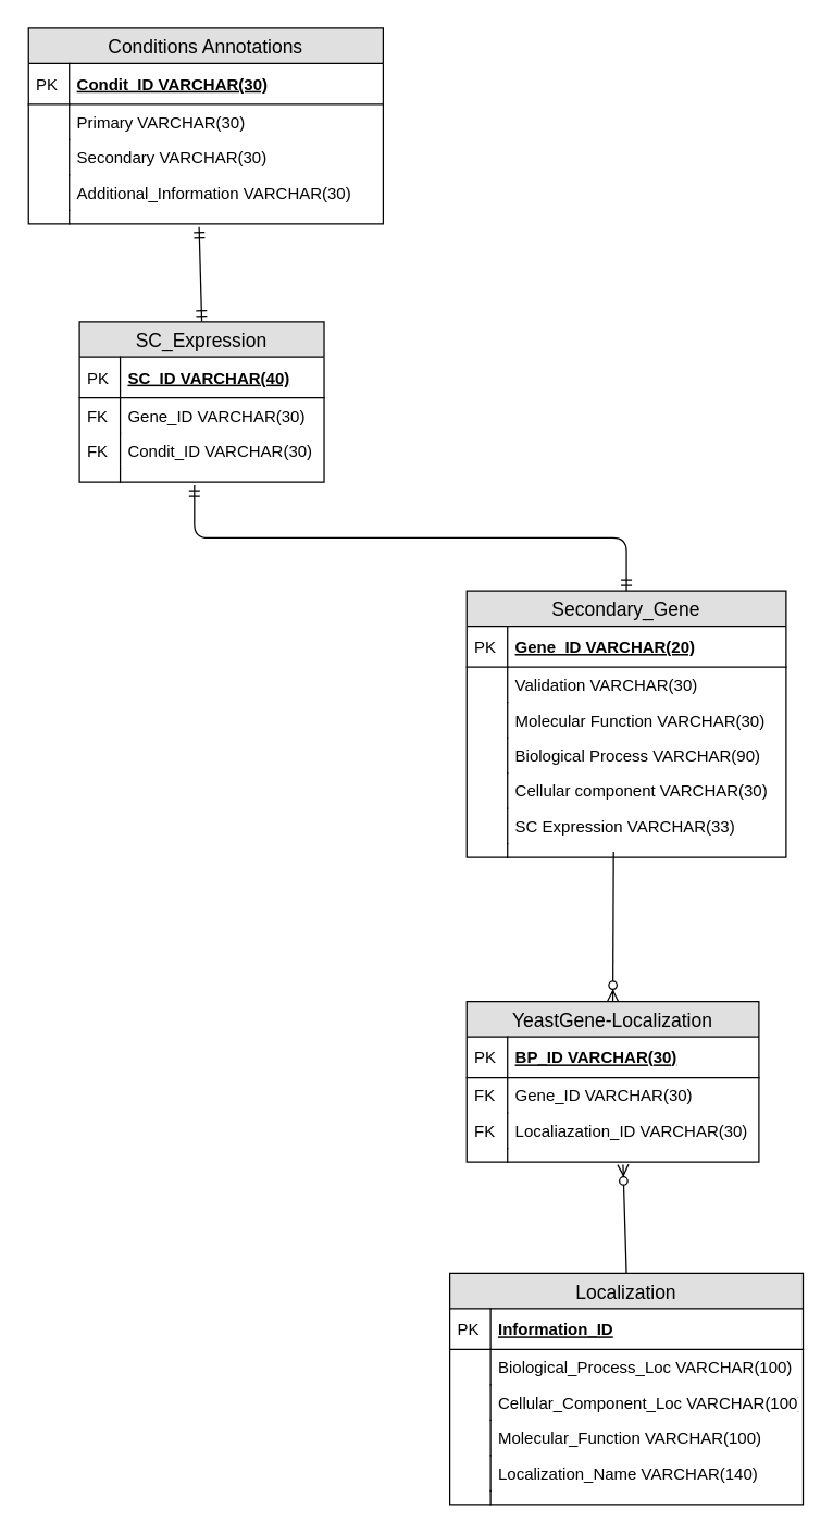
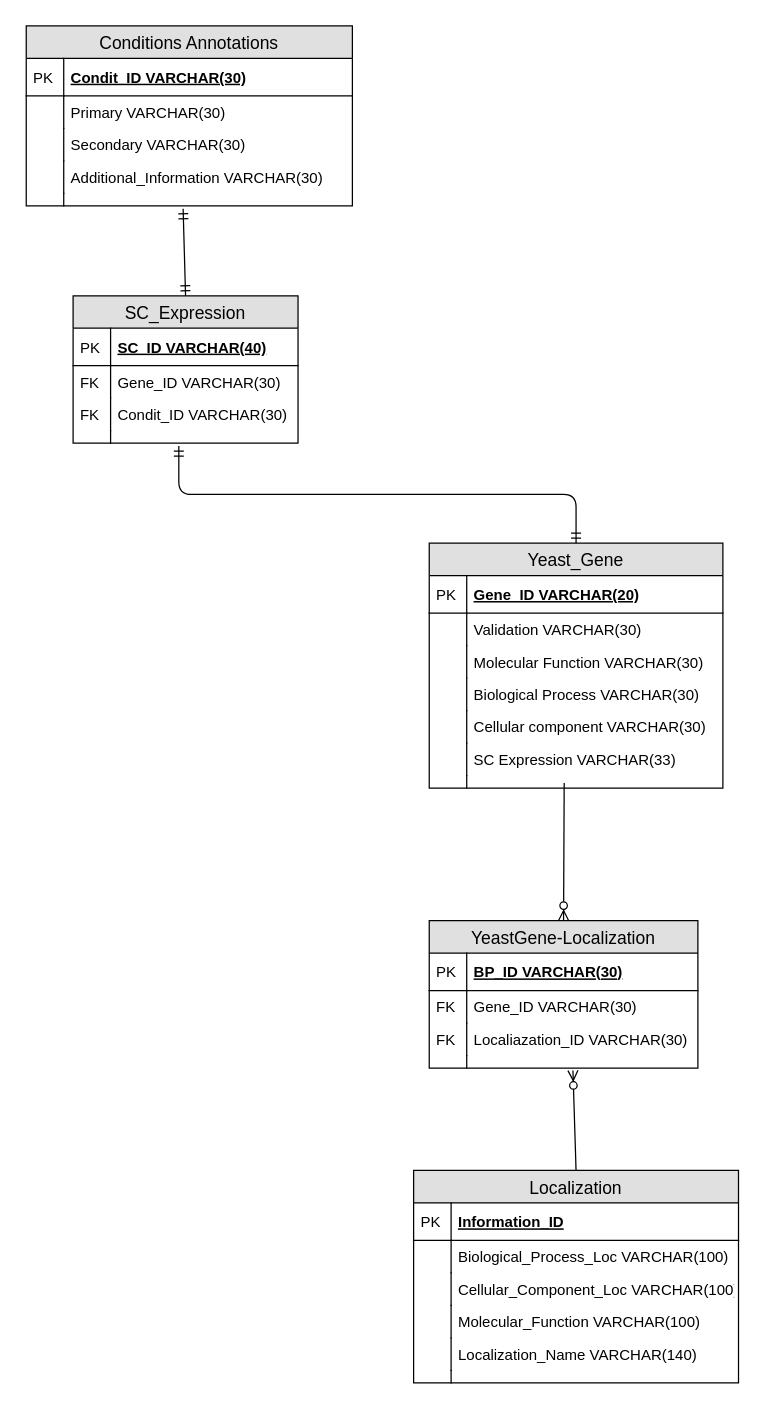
- <mxCell id="13" value="Secondary_Gene" style="swimlane;fontStyle=0;childLayout=stackLayout;horizontal=1;startSize=26;fillColor=#e0e0e0;horizontalStack=0;resizeParent=1;resizeParentMax=0;resizeLast=0;collapsible=1;marginBottom=0;swimlaneFillColor=#ffffff;align=center;fontSize=14;" parent="1" vertex="1"><mxGeometry x="343" y="434" width="235" height="196" as="geometry" /></mxCell>
+ <mxCell id="13" value="Yeast_Gene" style="swimlane;fontStyle=0;childLayout=stackLayout;horizontal=1;startSize=26;fillColor=#e0e0e0;horizontalStack=0;resizeParent=1;resizeParentMax=0;resizeLast=0;collapsible=1;marginBottom=0;swimlaneFillColor=#ffffff;align=center;fontSize=14;" parent="1" vertex="1"><mxGeometry x="343" y="434" width="235" height="196" as="geometry" /></mxCell>
- <mxCell id="20" value="Biological Process VARCHAR(90)" style="shape=partialRectangle;top=0;left=0;right=0;bottom=0;align=left;verticalAlign=top;fillColor=none;spacingLeft=34;spacingRight=4;overflow=hidden;rotatable=0;points=[[0,0.5],[1,0.5]];portConstraint=eastwest;dropTarget=0;fontSize=12;" parent="13" vertex="1"><mxGeometry y="108" width="235" height="26" as="geometry" /></mxCell>
+ <mxCell id="20" value="Biological Process VARCHAR(30)" style="shape=partialRectangle;top=0;left=0;right=0;bottom=0;align=left;verticalAlign=top;fillColor=none;spacingLeft=34;spacingRight=4;overflow=hidden;rotatable=0;points=[[0,0.5],[1,0.5]];portConstraint=eastwest;dropTarget=0;fontSize=12;" parent="13" vertex="1"><mxGeometry y="108" width="235" height="26" as="geometry" /></mxCell>
